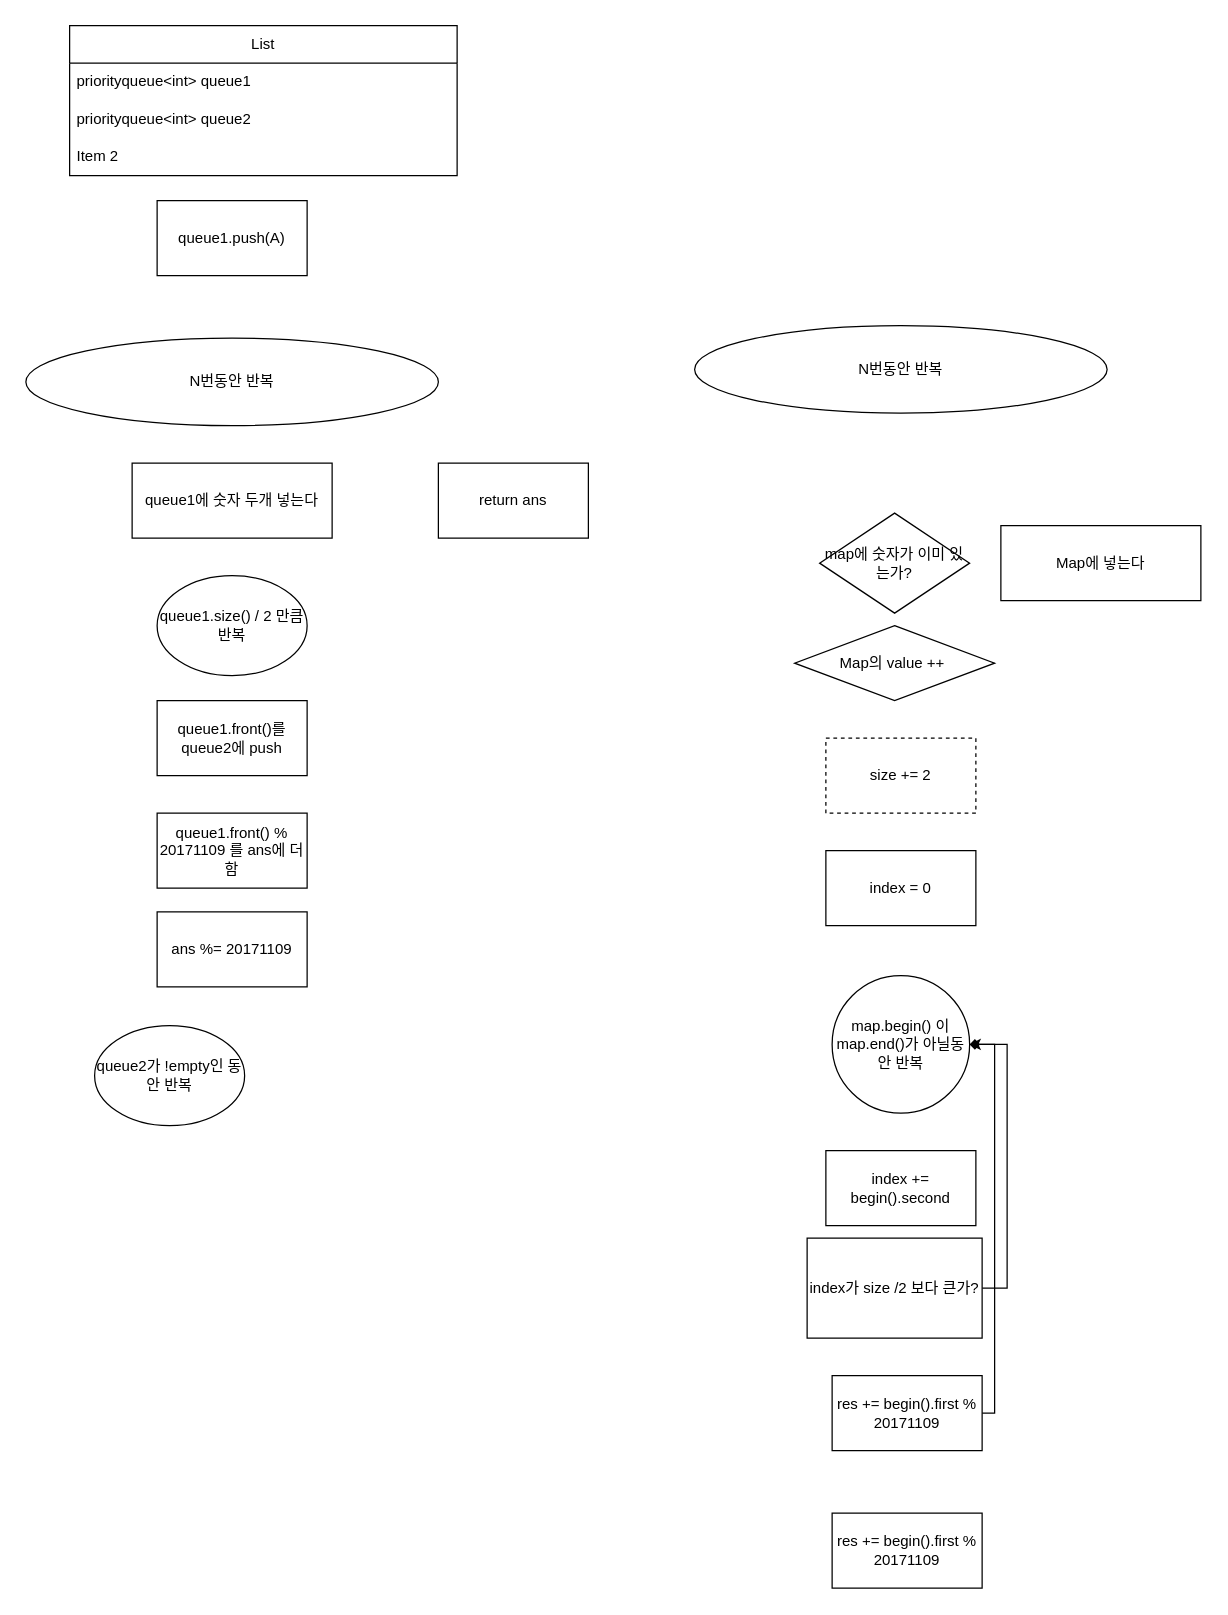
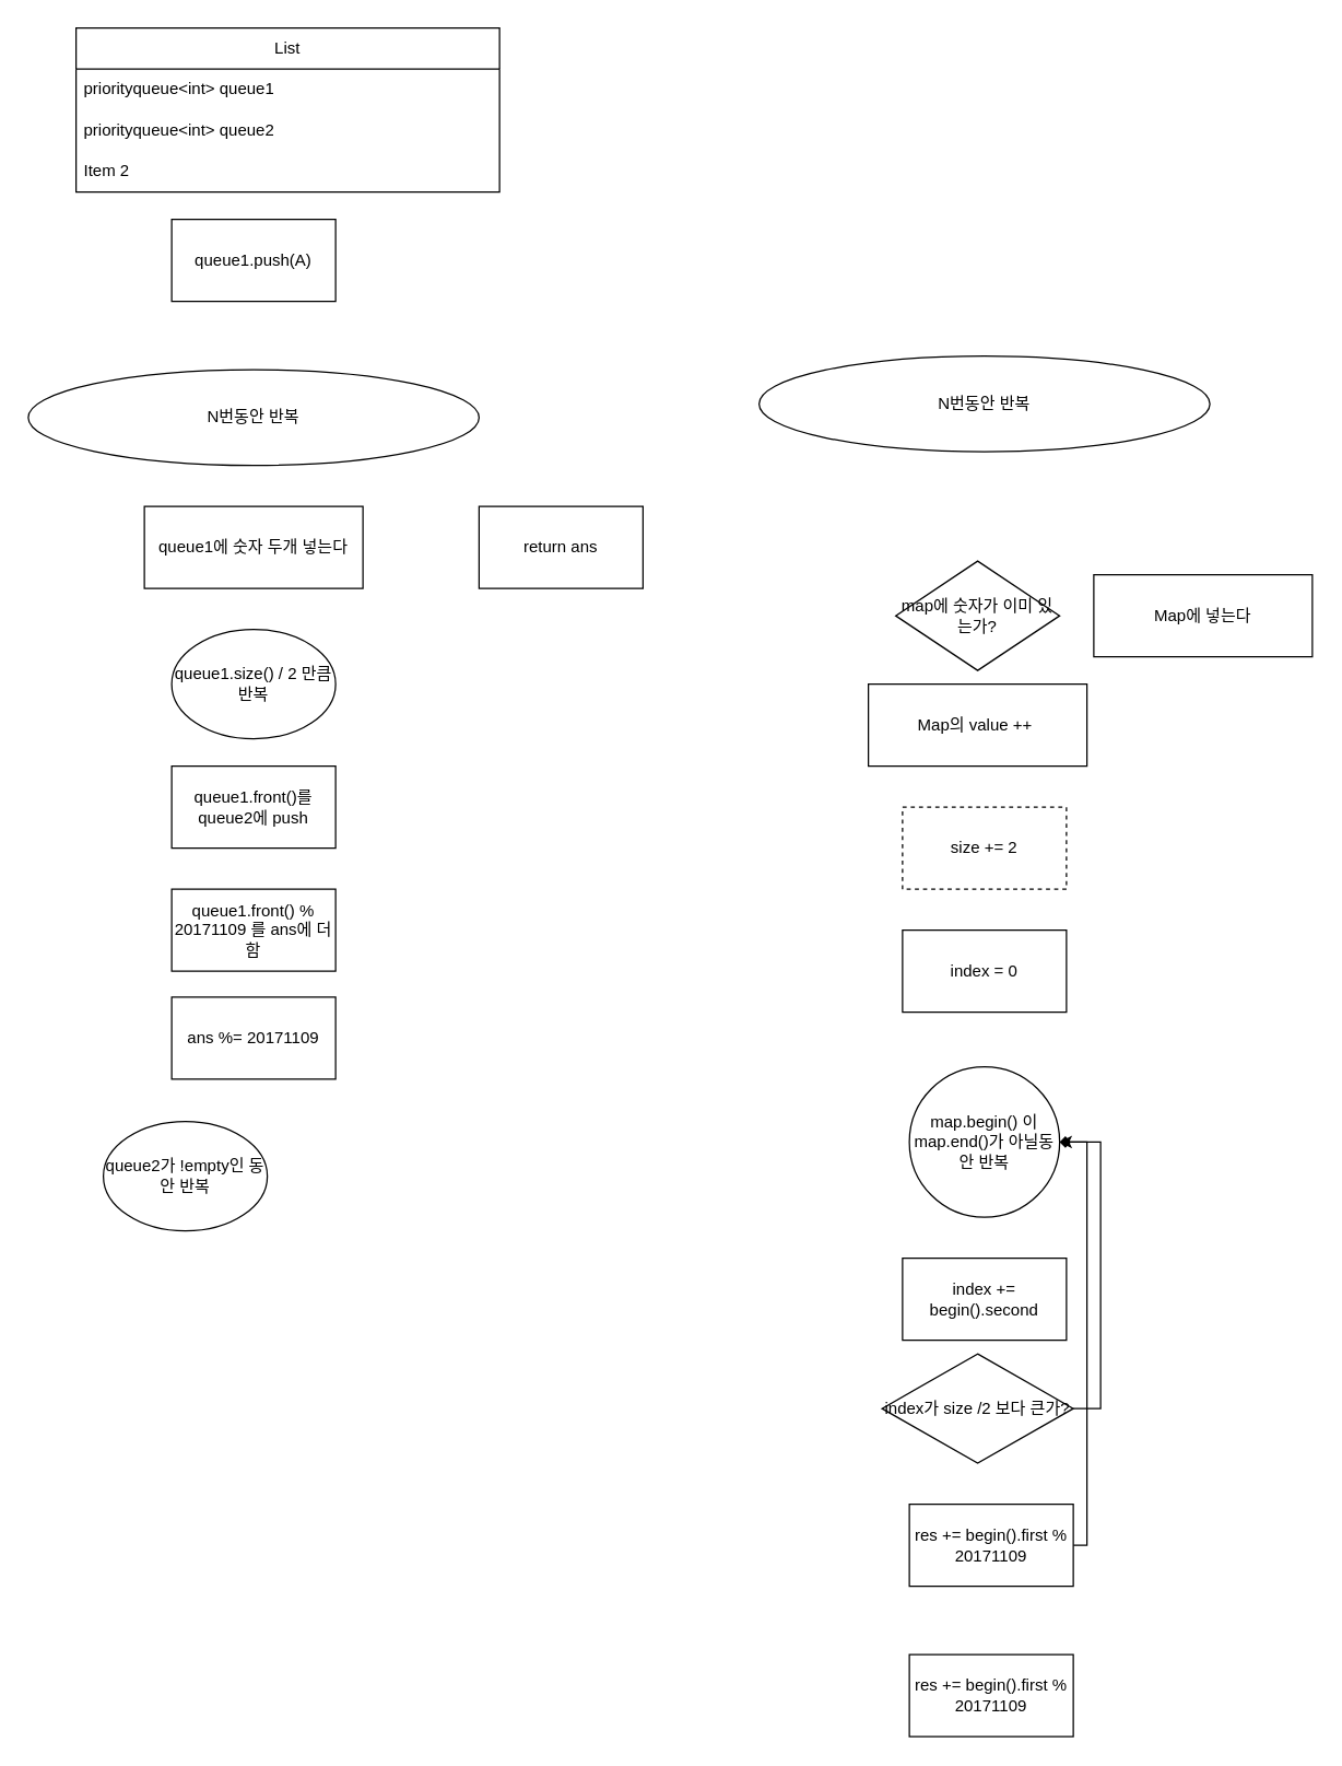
- <mxCell id="18" value="Map의 value ++&amp;nbsp;" style="rhombus;whiteSpace=wrap;html=1;" vertex="1" parent="1"><mxGeometry x="635" y="500" width="160" height="60" as="geometry" /></mxCell>
+ <mxCell id="18" value="Map의 value ++&amp;nbsp;" style="rounded=0;whiteSpace=wrap;html=1;" vertex="1" parent="1"><mxGeometry x="635" y="500" width="160" height="60" as="geometry" /></mxCell>
- <mxCell id="24" value="index가 size /2 보다 큰가?" style="whiteSpace=wrap;html=1;rounded=0;" vertex="1" parent="1"><mxGeometry x="645" y="990" width="140" height="80" as="geometry" /></mxCell>
+ <mxCell id="24" value="index가 size /2 보다 큰가?" style="rhombus;whiteSpace=wrap;html=1;" vertex="1" parent="1"><mxGeometry x="645" y="990" width="140" height="80" as="geometry" /></mxCell>
